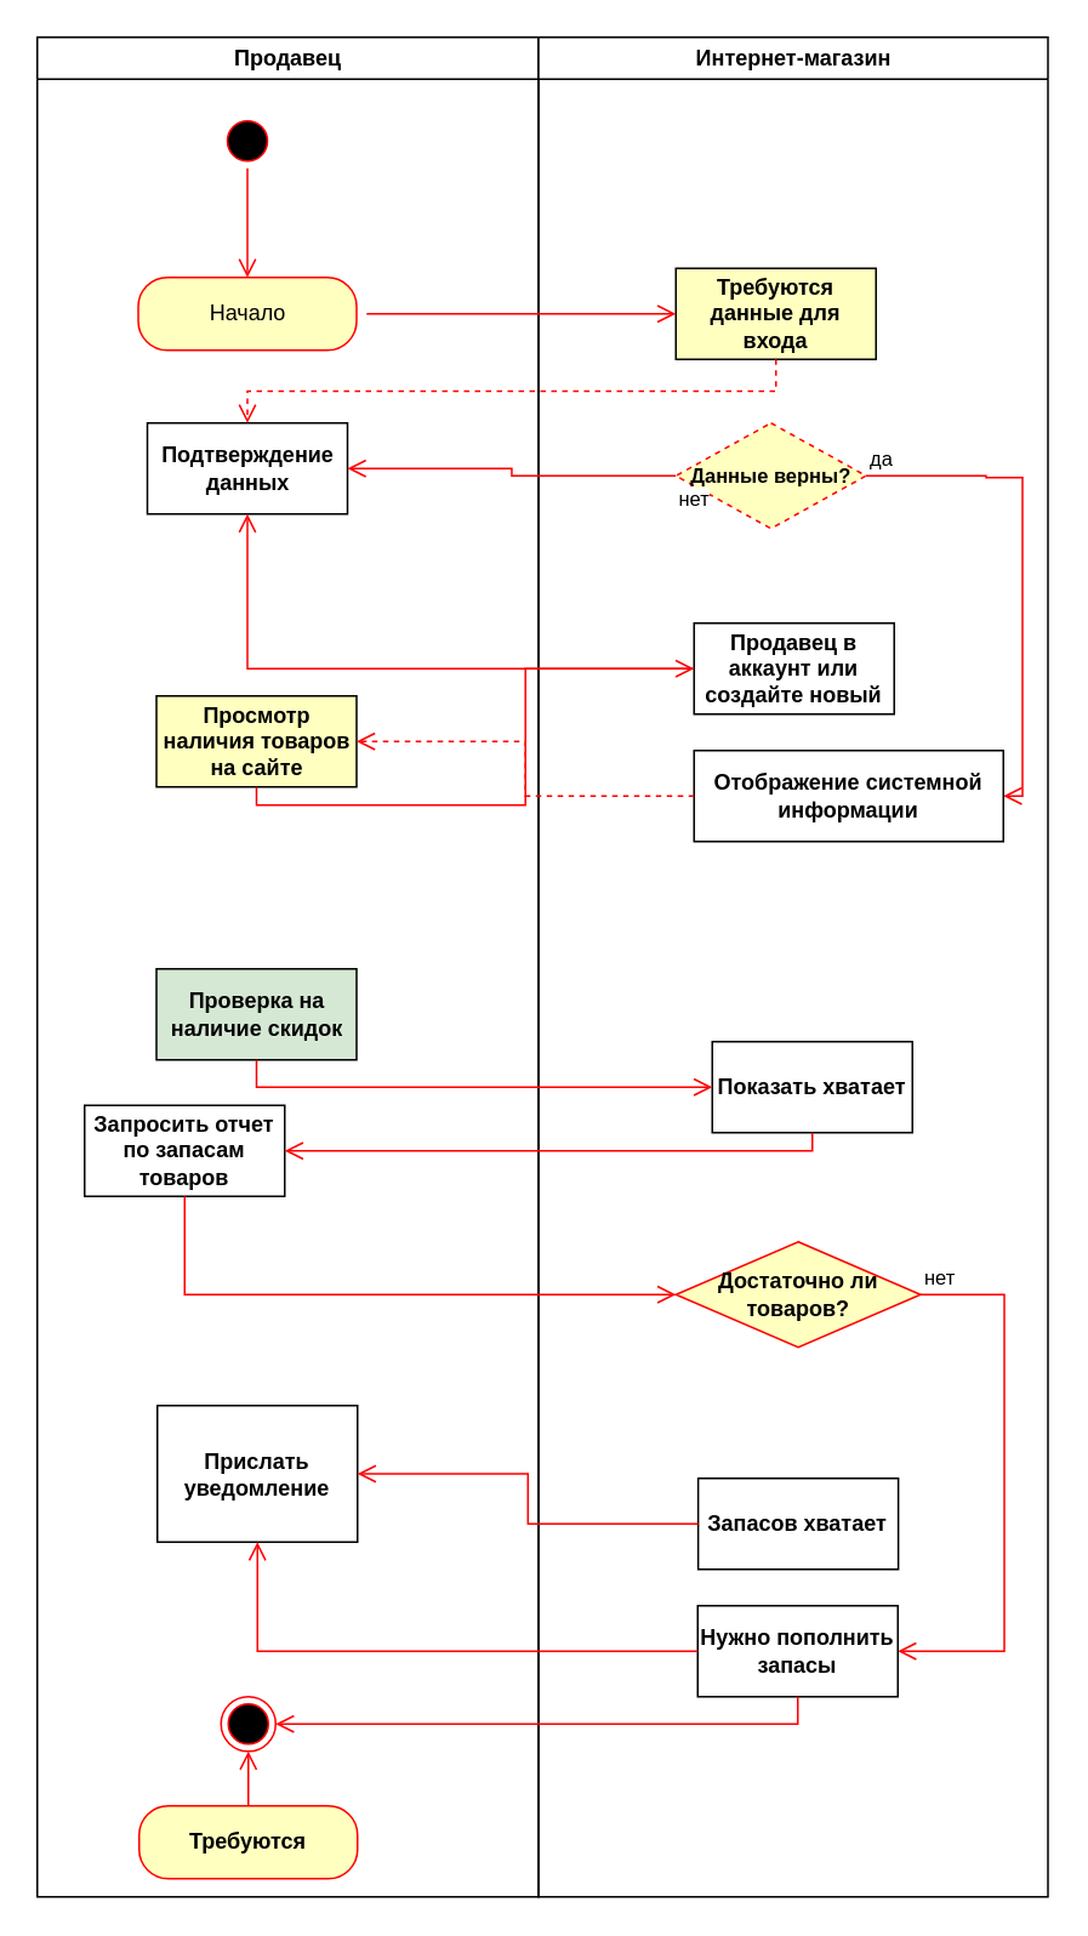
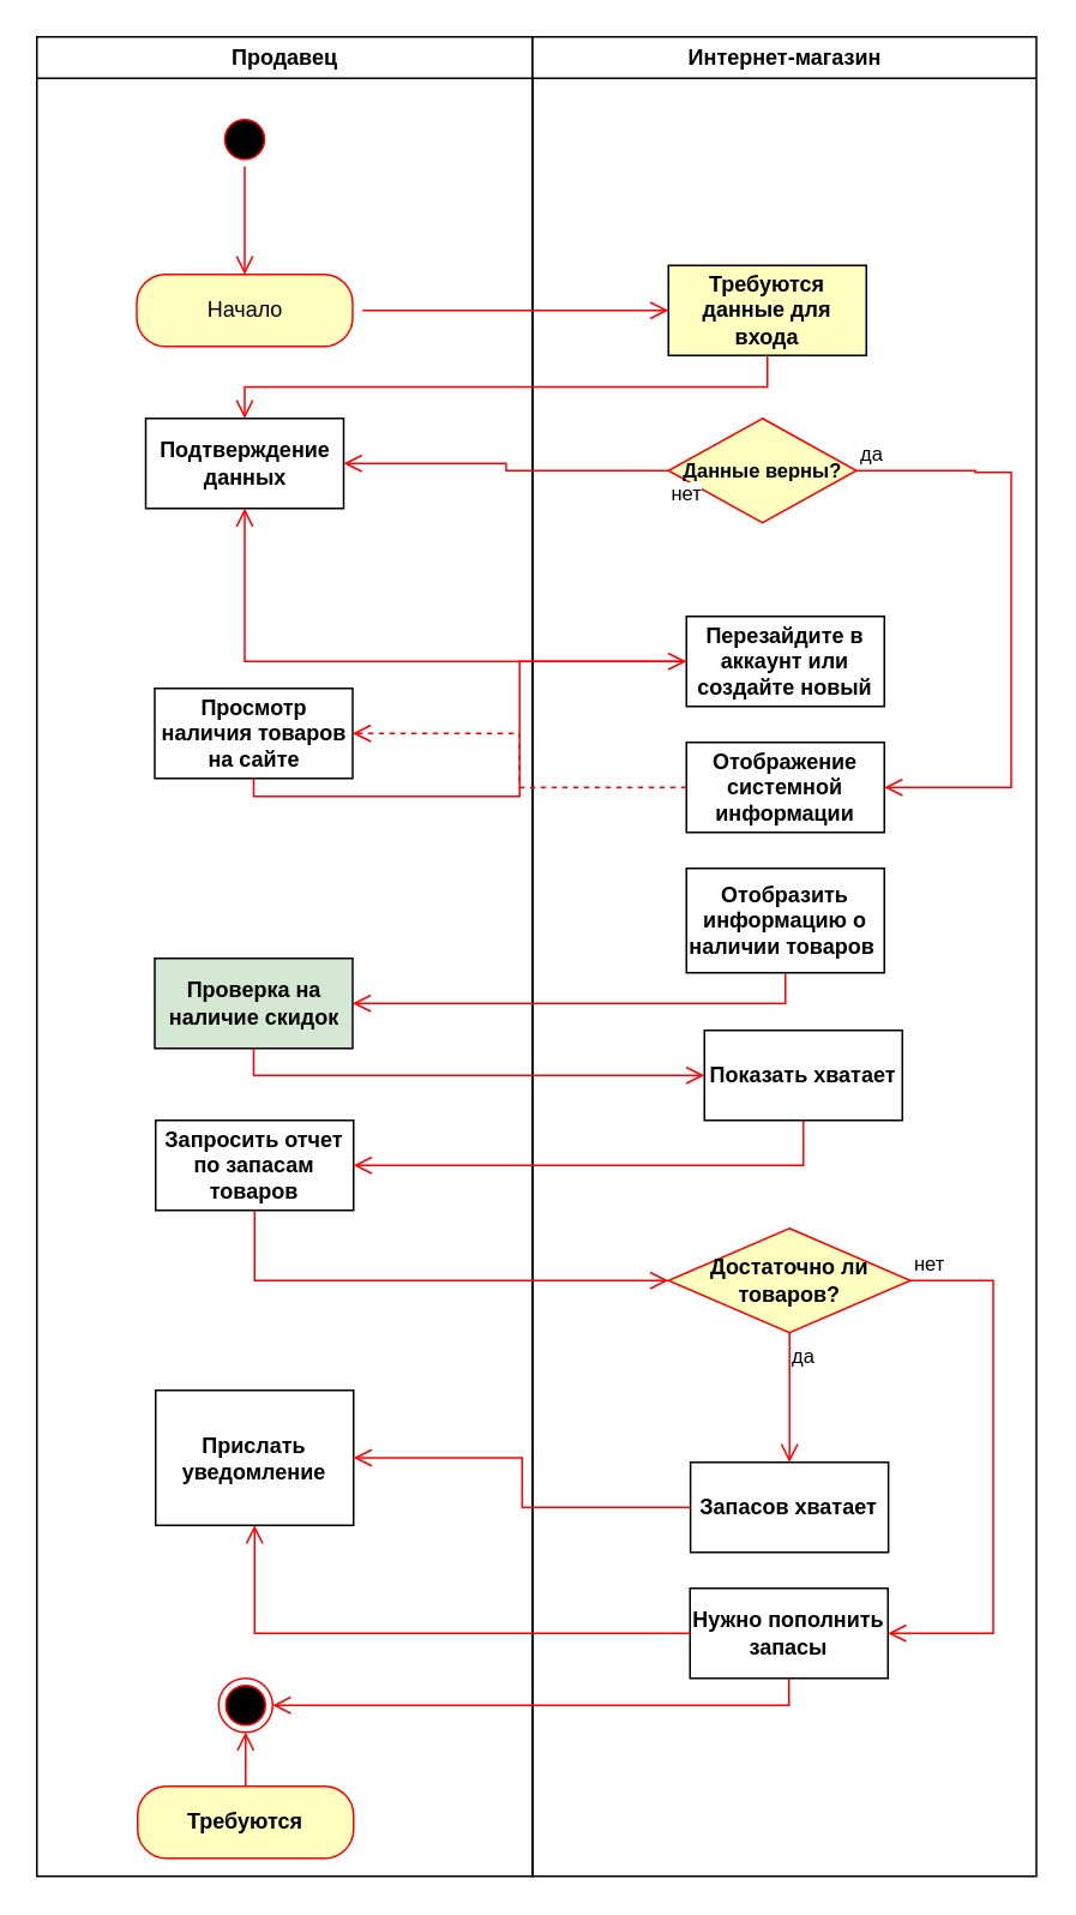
- <mxCell id="29" value="" style="edgeStyle=orthogonalEdgeStyle;html=1;verticalAlign=bottom;endArrow=open;endSize=8;strokeColor=#ff0000;rounded=0;entryX=0.5;entryY=0;entryDx=0;entryDy=0;exitX=0.5;exitY=1;exitDx=0;exitDy=0;dashed=1;" parent="1" source="15" target="6" edge="1"><mxGeometry relative="1" as="geometry"><mxPoint x="551" y="292" as="targetPoint" /><mxPoint x="371" y="292" as="sourcePoint" /></mxGeometry></mxCell>
+ <mxCell id="29" value="" style="edgeStyle=orthogonalEdgeStyle;html=1;verticalAlign=bottom;endArrow=open;endSize=8;strokeColor=#ff0000;rounded=0;entryX=0.5;entryY=0;entryDx=0;entryDy=0;exitX=0.5;exitY=1;exitDx=0;exitDy=0;" parent="1" source="15" target="6" edge="1"><mxGeometry relative="1" as="geometry"><mxPoint x="551" y="292" as="targetPoint" /><mxPoint x="371" y="292" as="sourcePoint" /></mxGeometry></mxCell>
- <mxCell id="16" value="Данные верны?" style="rhombus;whiteSpace=wrap;html=1;fontColor=#000000;fillColor=#ffffc0;strokeColor=#ff0000;fontSize=11;fontStyle=1;dashed=1;" parent="14" vertex="1"><mxGeometry x="75.5" y="212" width="104.5" height="58" as="geometry" /></mxCell>
+ <mxCell id="16" value="Данные верны?" style="rhombus;whiteSpace=wrap;html=1;fontColor=#000000;fillColor=#ffffc0;strokeColor=#ff0000;fontSize=11;fontStyle=1" parent="14" vertex="1"><mxGeometry x="75.5" y="212" width="104.5" height="58" as="geometry" /></mxCell>
- <mxCell id="19" value="Продавец в аккаунт или создайте новый" style="html=1;whiteSpace=wrap;fontStyle=1" parent="14" vertex="1"><mxGeometry x="85.5" y="322" width="110" height="50" as="geometry" /></mxCell>
+ <mxCell id="19" value="Перезайдите в аккаунт или создайте новый" style="html=1;whiteSpace=wrap;fontStyle=1" parent="14" vertex="1"><mxGeometry x="85.5" y="322" width="110" height="50" as="geometry" /></mxCell>
- <mxCell id="7" value="Просмотр наличия товаров на сайте" style="html=1;whiteSpace=wrap;fontStyle=1;fillColor=#ffffc0;" parent="2" vertex="1"><mxGeometry x="65.5" y="362" width="110" height="50" as="geometry" /></mxCell>
+ <mxCell id="7" value="Просмотр наличия товаров на сайте" style="html=1;whiteSpace=wrap;fontStyle=1" parent="2" vertex="1"><mxGeometry x="65.5" y="362" width="110" height="50" as="geometry" /></mxCell>
- <mxCell id="20" value="Отображение системной информации" style="html=1;whiteSpace=wrap;fontStyle=1" parent="14" vertex="1"><mxGeometry x="85.5" y="392" width="170" height="50" as="geometry" /></mxCell>
+ <mxCell id="20" value="Отображение системной информации" style="html=1;whiteSpace=wrap;fontStyle=1" parent="14" vertex="1"><mxGeometry x="85.5" y="392" width="110" height="50" as="geometry" /></mxCell>
+ <mxCell id="21" value="Отобразить информацию о наличии товаров&amp;nbsp;" style="html=1;whiteSpace=wrap;fontStyle=1" parent="14" vertex="1"><mxGeometry x="85.5" y="462" width="110" height="58" as="geometry" /></mxCell>
+ <mxCell id="33" value="" style="edgeStyle=orthogonalEdgeStyle;html=1;verticalAlign=bottom;endArrow=open;endSize=8;strokeColor=#ff0000;rounded=0;entryX=1;entryY=0.5;entryDx=0;entryDy=0;exitX=0.5;exitY=1;exitDx=0;exitDy=0;" parent="1" source="21" target="8" edge="1"><mxGeometry relative="1" as="geometry"><mxPoint x="511" y="612" as="targetPoint" /><mxPoint x="341" y="612" as="sourcePoint" /></mxGeometry></mxCell>
- <mxCell id="9" value="Запросить отчет по запасам товаров" style="html=1;whiteSpace=wrap;fontStyle=1" parent="2" vertex="1"><mxGeometry x="26" y="587" width="110" height="50" as="geometry" /></mxCell>
+ <mxCell id="9" value="Запросить отчет по запасам товаров" style="html=1;whiteSpace=wrap;fontStyle=1" parent="2" vertex="1"><mxGeometry x="66" y="602" width="110" height="50" as="geometry" /></mxCell>
+ <mxCell id="25" value="да" style="edgeStyle=orthogonalEdgeStyle;html=1;align=left;verticalAlign=top;endArrow=open;endSize=8;strokeColor=#ff0000;rounded=0;entryX=0.5;entryY=0;entryDx=0;entryDy=0;" parent="14" source="23" target="26" edge="1"><mxGeometry x="-1" relative="1" as="geometry"><mxPoint x="115.5" y="762" as="targetPoint" /><Array as="points"><mxPoint x="143" y="782" /><mxPoint x="143" y="782" /></Array></mxGeometry></mxCell>
